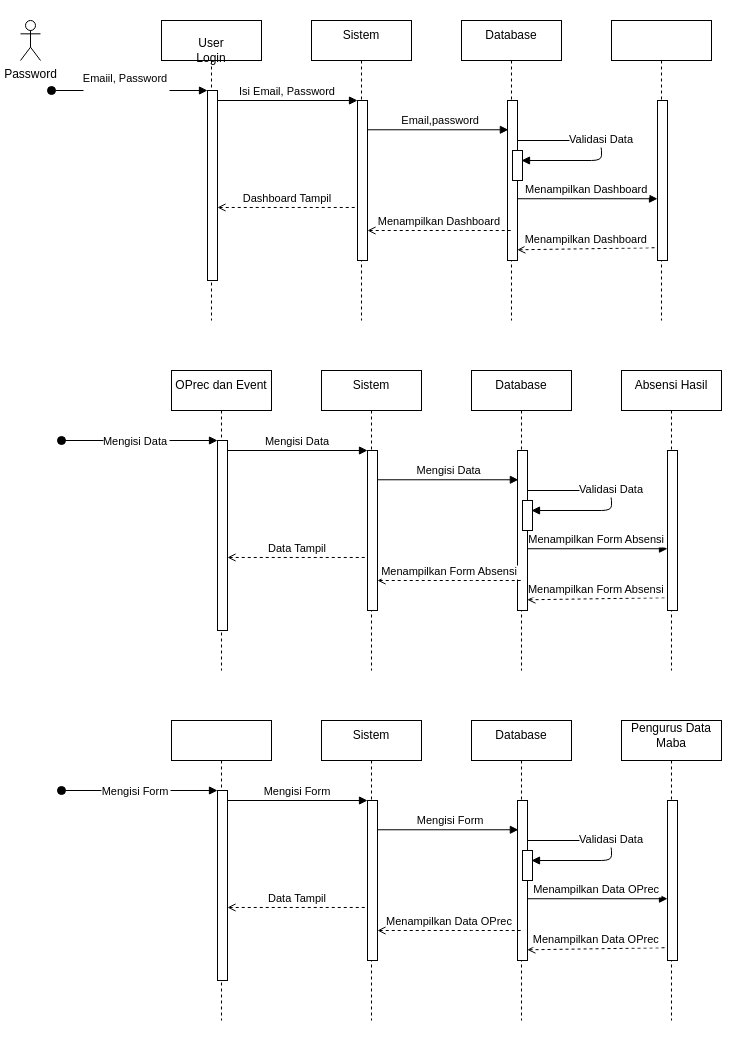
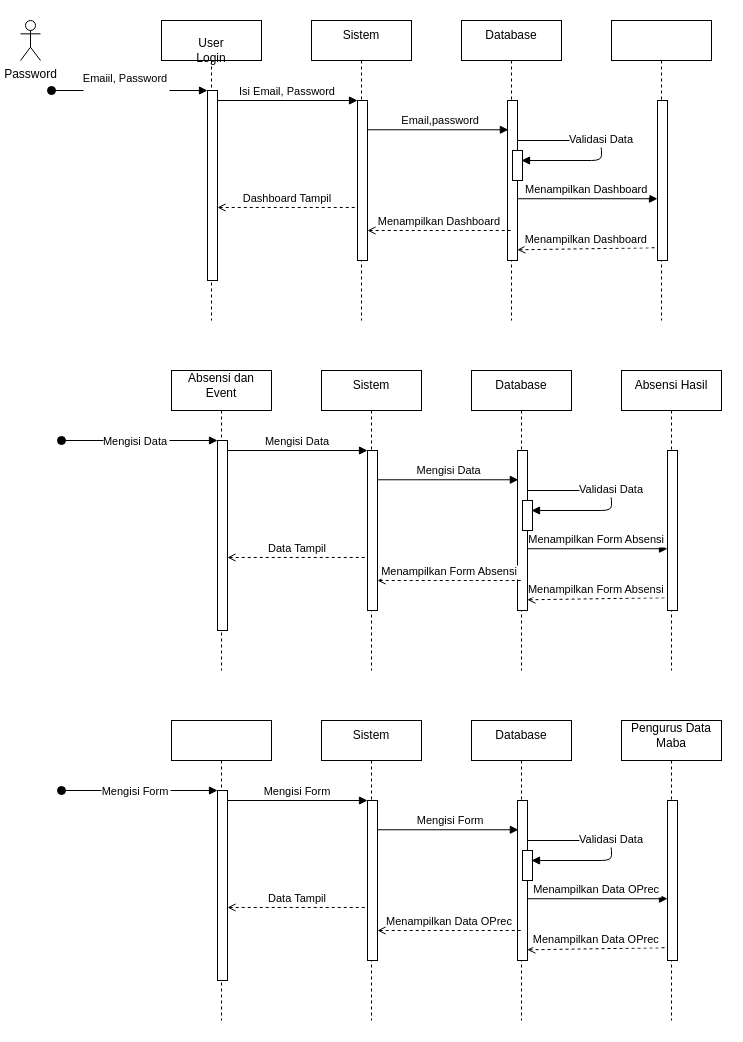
- <mxCell id="26" value="OPrec dan Event" style="text;html=1;strokeColor=none;fillColor=none;align=center;verticalAlign=middle;whiteSpace=wrap;rounded=0;" parent="23" vertex="1"><mxGeometry width="100" height="30" as="geometry" /></mxCell>
+ <mxCell id="26" value="Absensi dan Event" style="text;html=1;strokeColor=none;fillColor=none;align=center;verticalAlign=middle;whiteSpace=wrap;rounded=0;" parent="23" vertex="1"><mxGeometry width="100" height="30" as="geometry" /></mxCell>
